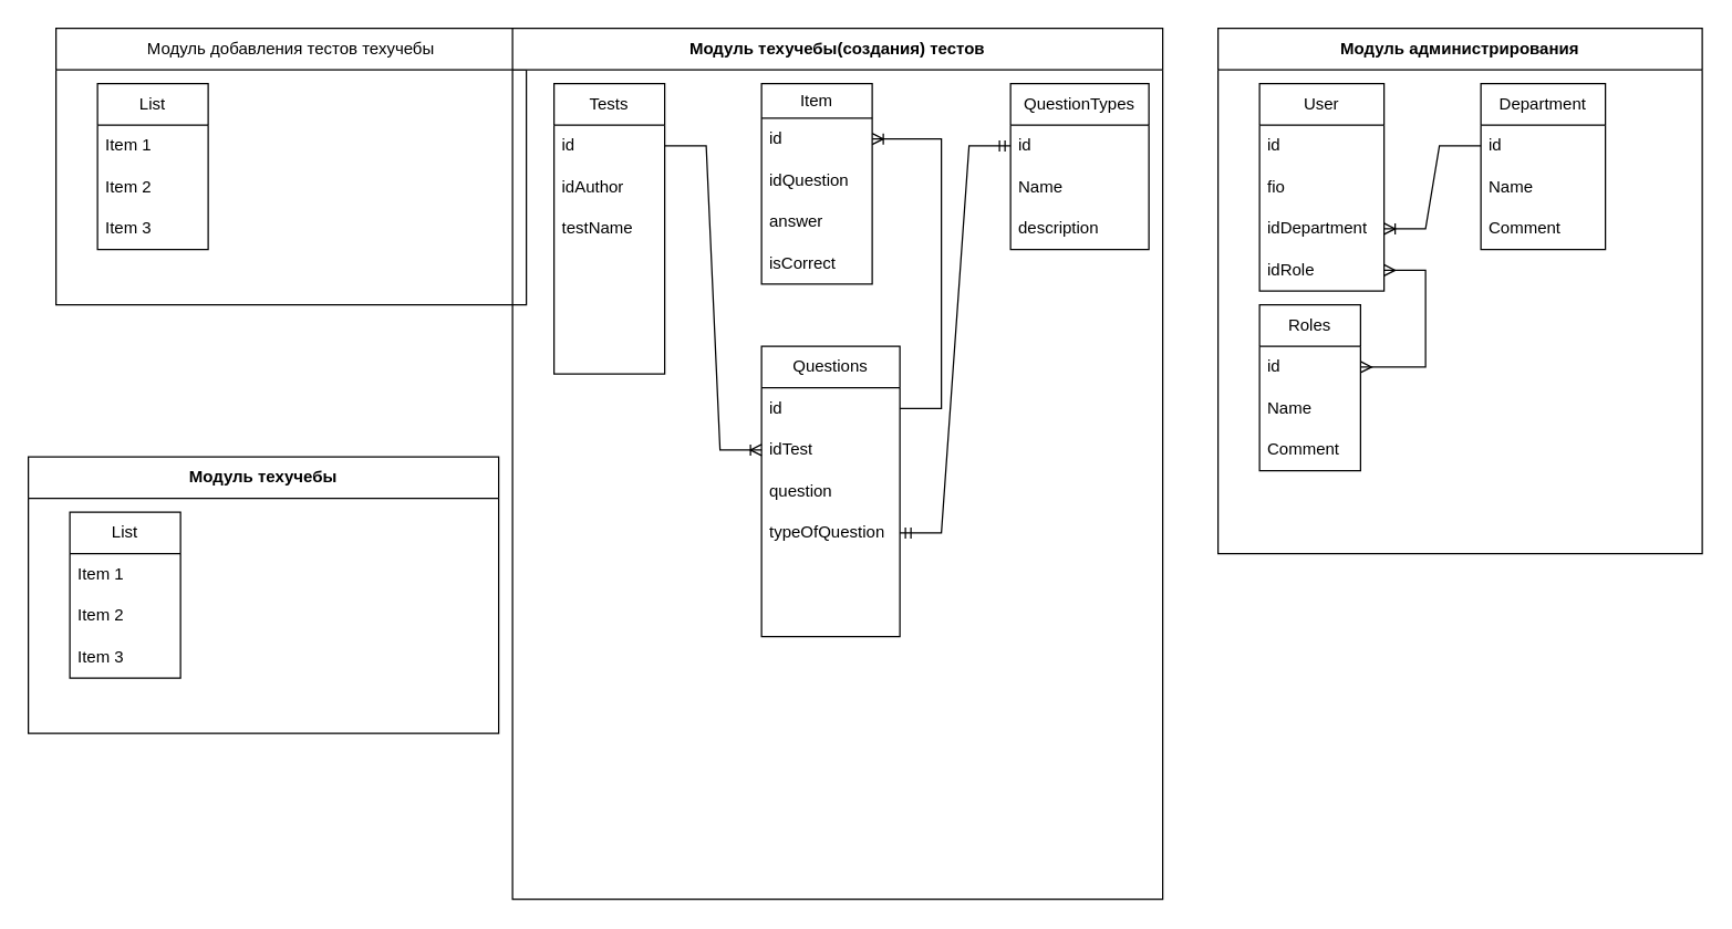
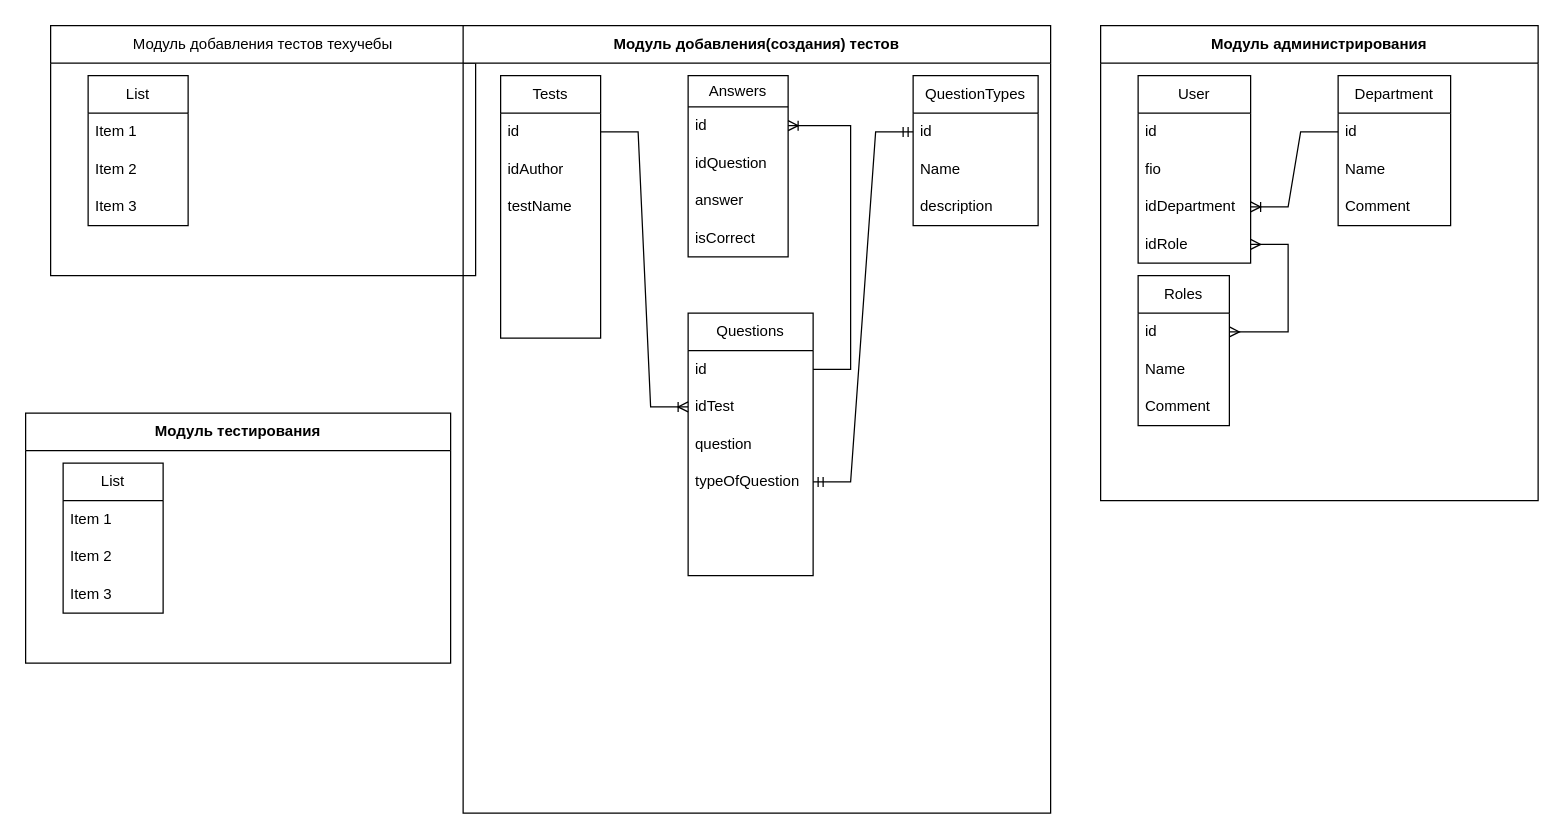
- <mxCell id="7" value="Модуль техучебы(создания) тестов" style="swimlane;whiteSpace=wrap;html=1;startSize=30;" vertex="1" parent="1"><mxGeometry x="370" y="20" width="470" height="630" as="geometry" /></mxCell>
+ <mxCell id="7" value="Модуль добавления(создания) тестов" style="swimlane;whiteSpace=wrap;html=1;startSize=30;" vertex="1" parent="1"><mxGeometry x="370" y="20" width="470" height="630" as="geometry" /></mxCell>
- <mxCell id="24" value="Item" style="swimlane;fontStyle=0;childLayout=stackLayout;horizontal=1;startSize=25;horizontalStack=0;resizeParent=1;resizeParentMax=0;resizeLast=0;collapsible=1;marginBottom=0;whiteSpace=wrap;html=1;" vertex="1" parent="7"><mxGeometry x="180" y="40" width="80" height="145" as="geometry" /></mxCell>
+ <mxCell id="24" value="Answers" style="swimlane;fontStyle=0;childLayout=stackLayout;horizontal=1;startSize=25;horizontalStack=0;resizeParent=1;resizeParentMax=0;resizeLast=0;collapsible=1;marginBottom=0;whiteSpace=wrap;html=1;" vertex="1" parent="7"><mxGeometry x="180" y="40" width="80" height="145" as="geometry" /></mxCell>
- <mxCell id="34" value="Модуль техучебы" style="swimlane;whiteSpace=wrap;html=1;startSize=30;" vertex="1" parent="1"><mxGeometry y="330" width="340" height="200" as="geometry" x="20" /></mxCell>
+ <mxCell id="34" value="Модуль тестирования" style="swimlane;whiteSpace=wrap;html=1;startSize=30;" vertex="1" parent="1"><mxGeometry y="330" width="340" height="200" as="geometry" x="20" /></mxCell>
